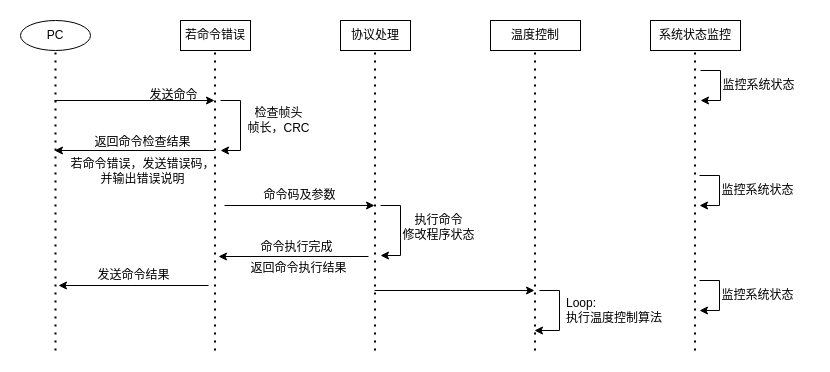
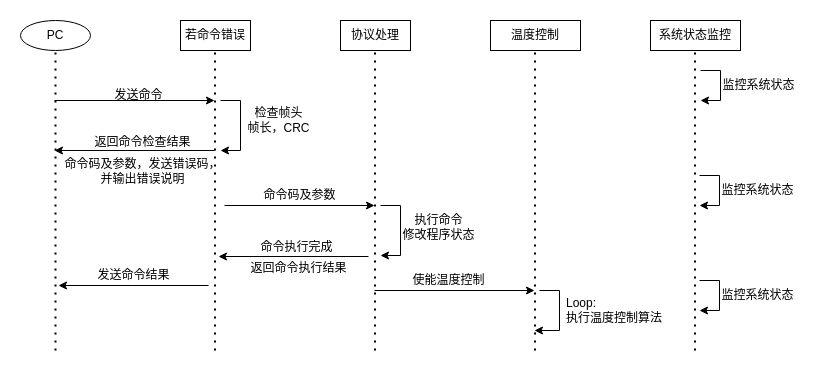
- <mxCell id="11" value="发送命令" style="text;html=1;align=center;verticalAlign=middle;resizable=0;points=[];autosize=1;strokeColor=none;fillColor=none;" vertex="1" parent="1"><mxGeometry x="138" y="80" width="70" height="30" as="geometry" /></mxCell>
+ <mxCell id="11" value="发送命令" style="text;html=1;align=center;verticalAlign=middle;resizable=0;points=[];autosize=1;strokeColor=none;fillColor=none;" vertex="1" parent="1"><mxGeometry x="103" y="80" width="70" height="30" as="geometry" /></mxCell>
- <mxCell id="16" value="若命令错误，发送错误码，&lt;br&gt;并输出错误说明" style="text;html=1;align=center;verticalAlign=middle;resizable=0;points=[];autosize=1;strokeColor=none;fillColor=none;" vertex="1" parent="1"><mxGeometry x="61" y="150" width="162" height="41" as="geometry" /></mxCell>
+ <mxCell id="16" value="命令码及参数，发送错误码，&lt;br&gt;并输出错误说明" style="text;html=1;align=center;verticalAlign=middle;resizable=0;points=[];autosize=1;strokeColor=none;fillColor=none;" vertex="1" parent="1"><mxGeometry x="61" y="150" width="162" height="41" as="geometry" /></mxCell>
+ <mxCell id="37" value="使能温度控制" style="text;html=1;align=center;verticalAlign=middle;resizable=0;points=[];autosize=1;strokeColor=none;fillColor=none;" vertex="1" parent="1"><mxGeometry x="398" y="265" width="100" height="30" as="geometry" /></mxCell>
